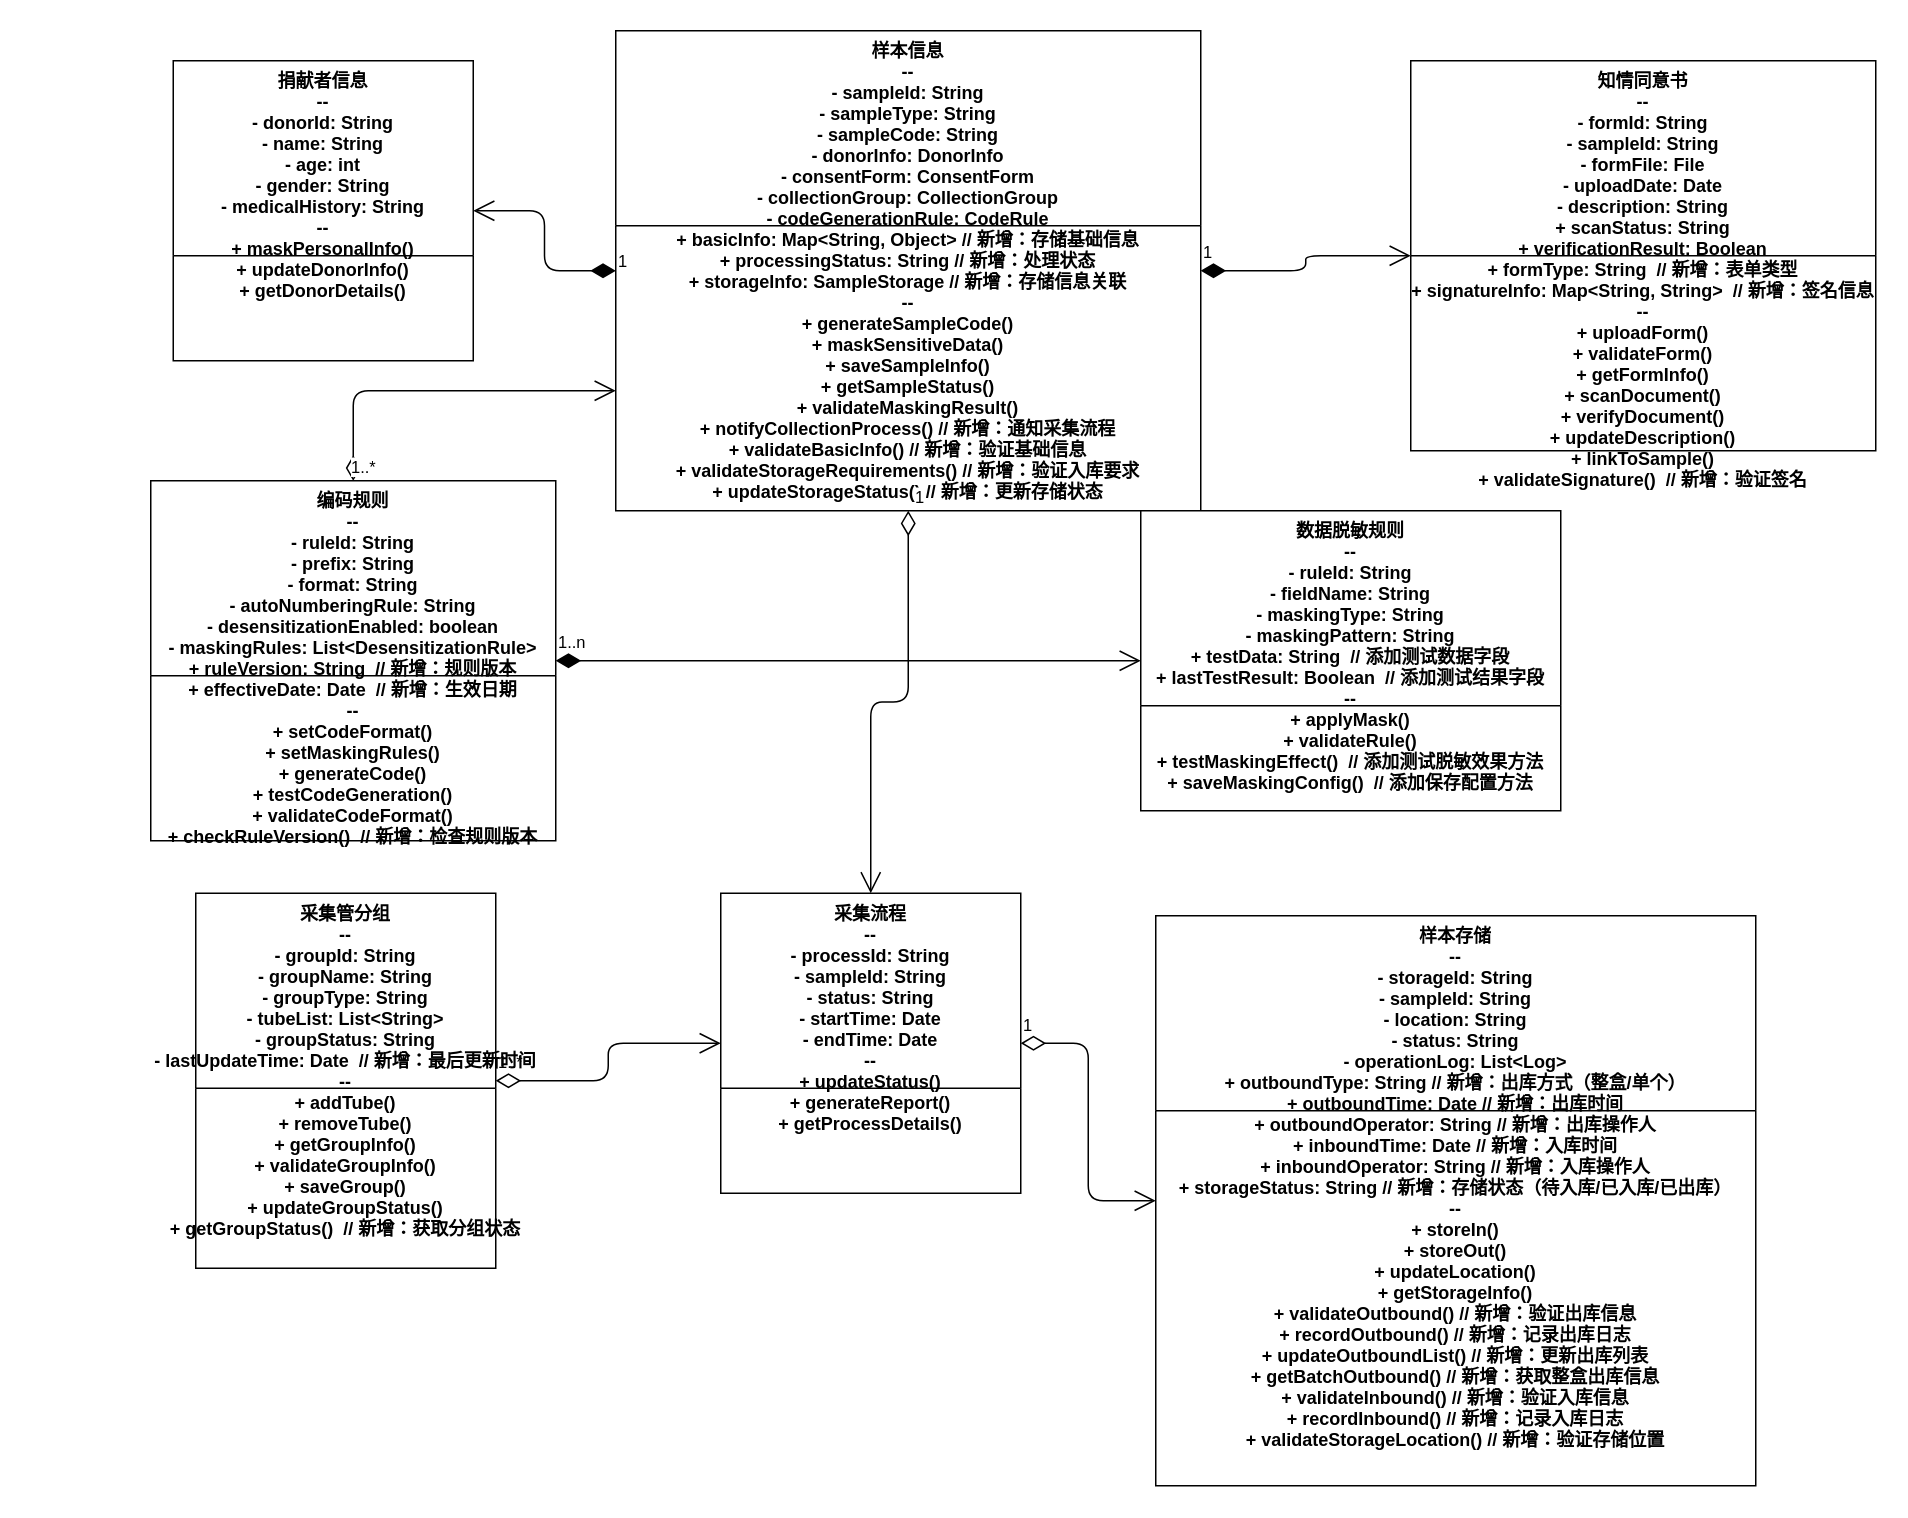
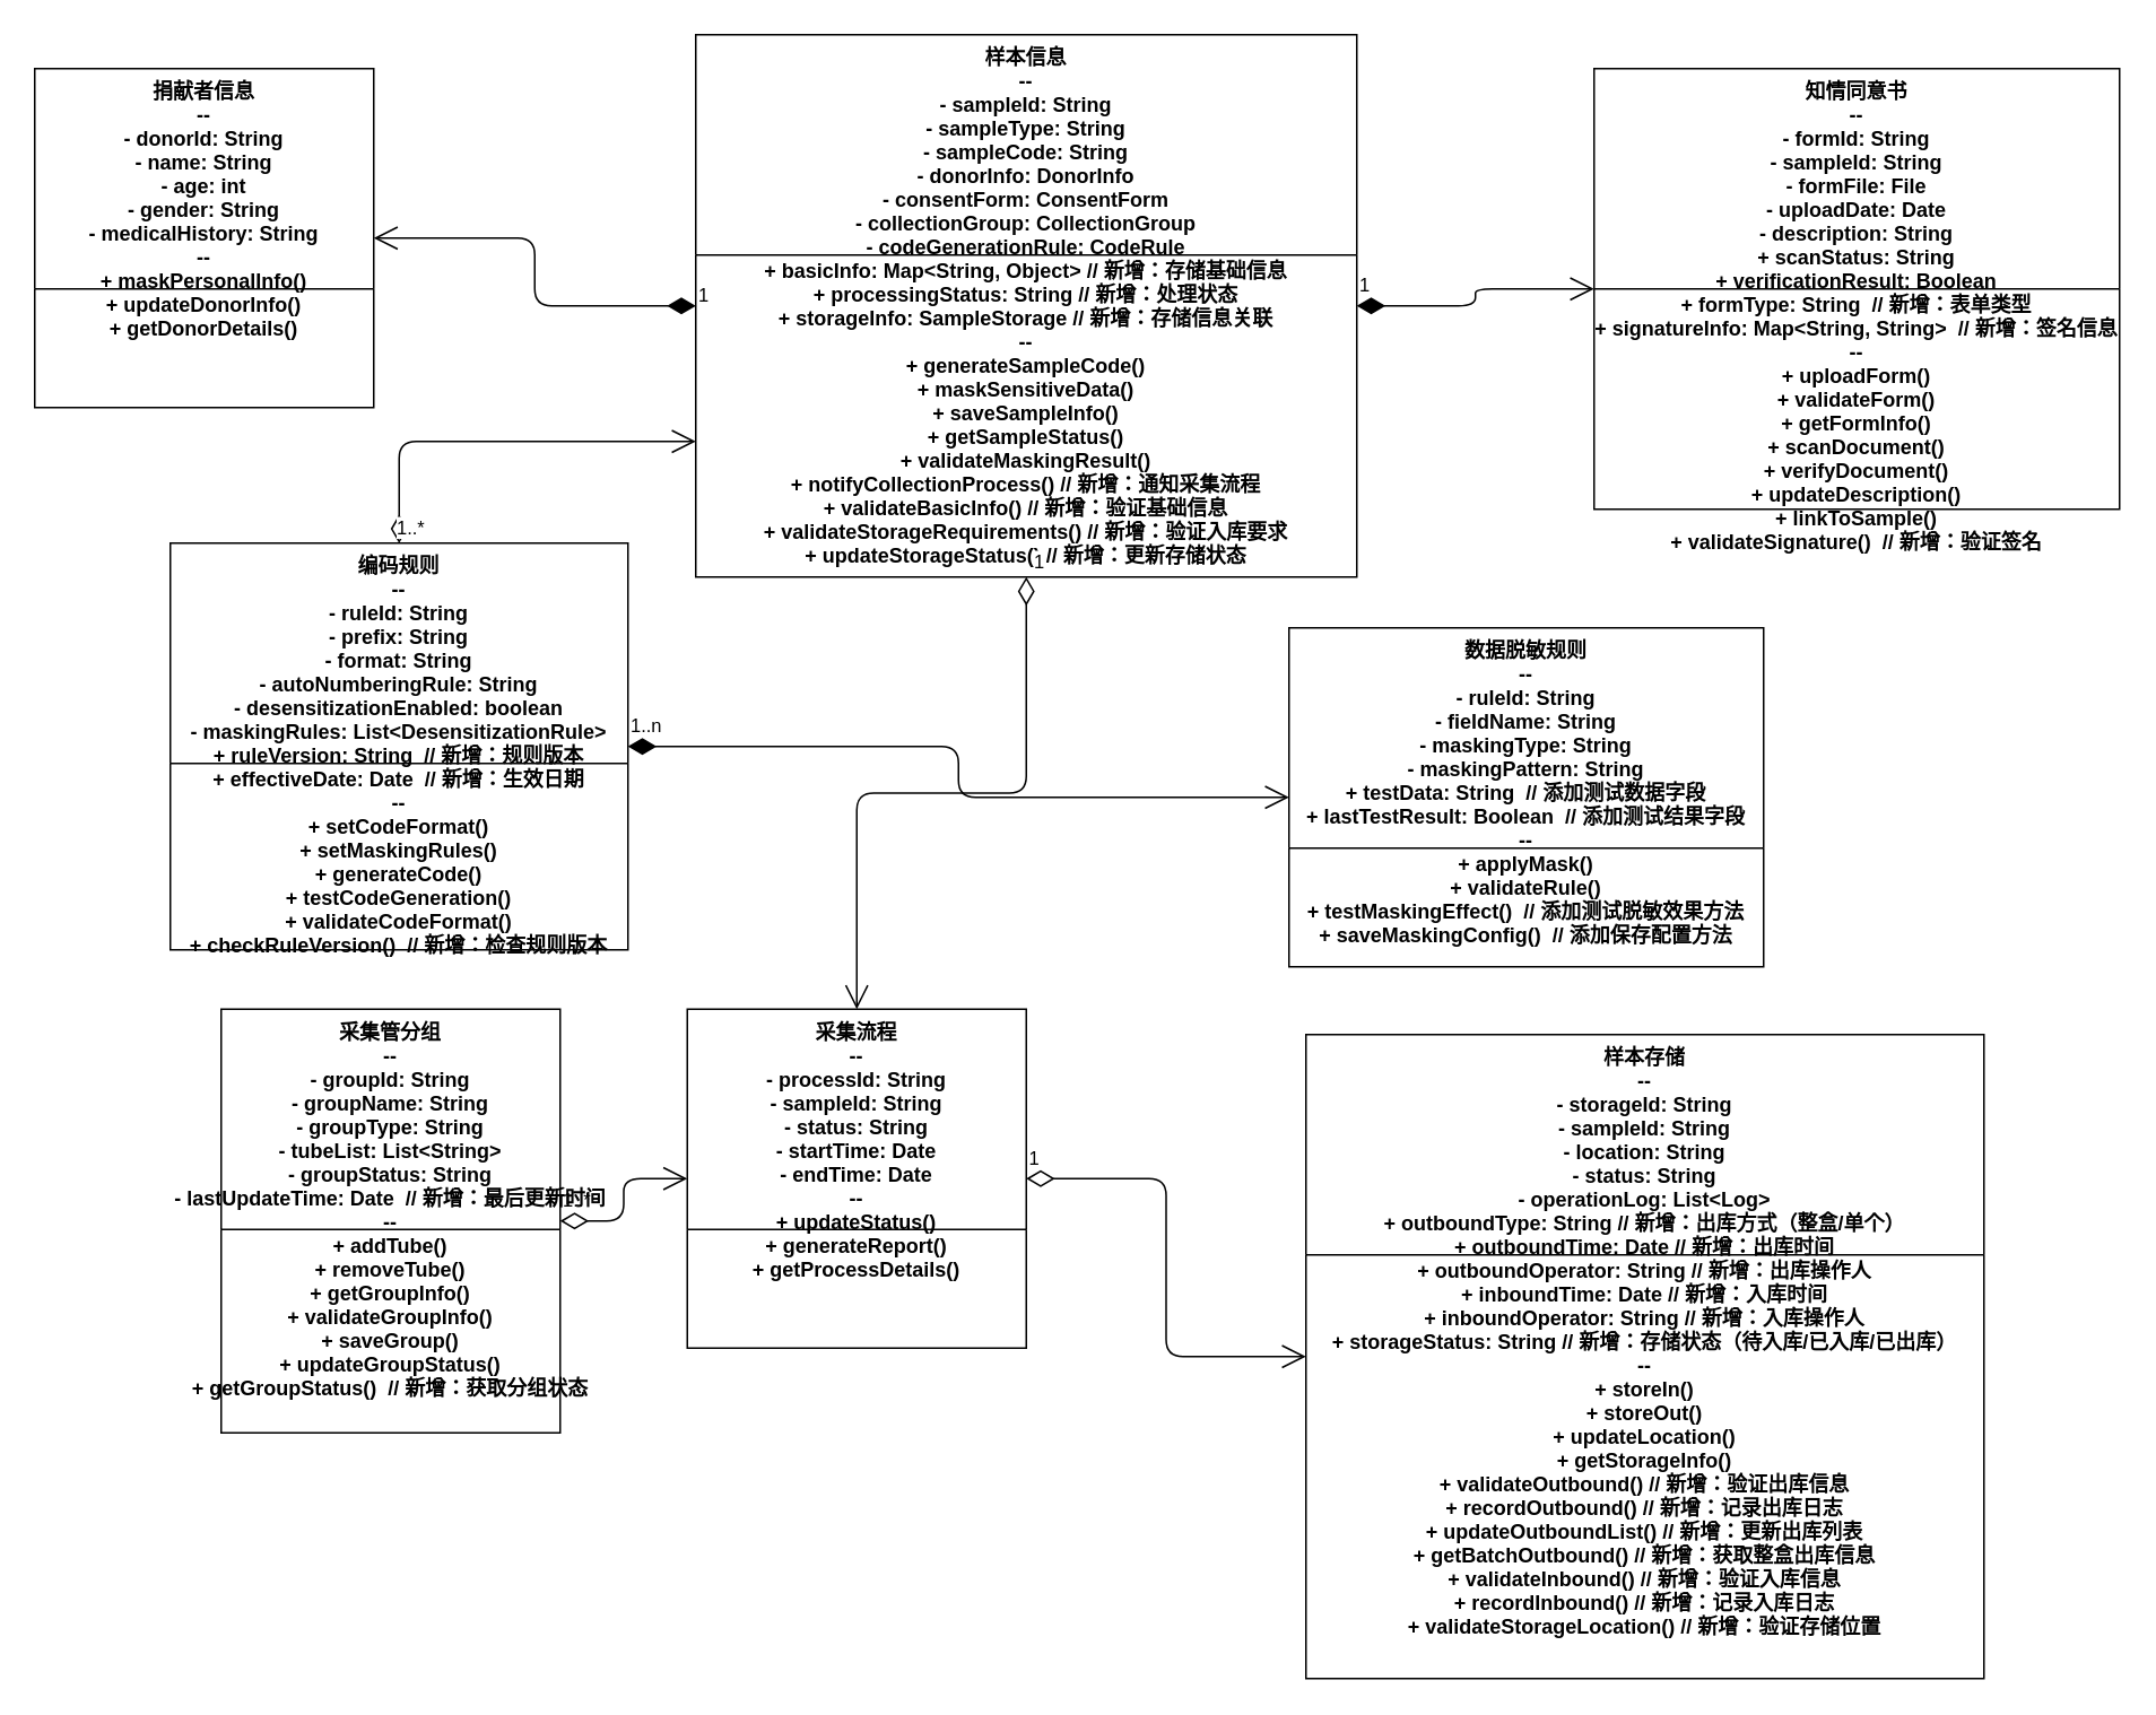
- <mxCell id="3" value="捐献者信息&#10;--&#10;- donorId: String&#10;- name: String&#10;- age: int&#10;- gender: String&#10;- medicalHistory: String&#10;--&#10;+ maskPersonalInfo()&#10;+ updateDonorInfo()&#10;+ getDonorDetails()" style="swimlane;fontStyle=1;align=center;verticalAlign=top;childLayout=stackLayout;horizontal=1;startSize=130;horizontalStack=0;resizeParent=1;resizeParentMax=0;resizeLast=0;collapsible=1;marginBottom=0;" parent="1" vertex="1"><mxGeometry x="115" y="40" width="200" height="200" as="geometry" /></mxCell>
+ <mxCell id="3" value="捐献者信息&#10;--&#10;- donorId: String&#10;- name: String&#10;- age: int&#10;- gender: String&#10;- medicalHistory: String&#10;--&#10;+ maskPersonalInfo()&#10;+ updateDonorInfo()&#10;+ getDonorDetails()" style="swimlane;fontStyle=1;align=center;verticalAlign=top;childLayout=stackLayout;horizontal=1;startSize=130;horizontalStack=0;resizeParent=1;resizeParentMax=0;resizeLast=0;collapsible=1;marginBottom=0;" parent="1" vertex="1"><mxGeometry x="20" y="40" width="200" height="200" as="geometry" /></mxCell>
- <mxCell id="8" value="数据脱敏规则&#10;--&#10;- ruleId: String&#10;- fieldName: String&#10;- maskingType: String&#10;- maskingPattern: String&#10;+ testData: String  // 添加测试数据字段&#10;+ lastTestResult: Boolean  // 添加测试结果字段&#10;--&#10;+ applyMask()&#10;+ validateRule()&#10;+ testMaskingEffect()  // 添加测试脱敏效果方法&#10;+ saveMaskingConfig()  // 添加保存配置方法" style="swimlane;fontStyle=1;align=center;verticalAlign=top;childLayout=stackLayout;horizontal=1;startSize=130;horizontalStack=0;resizeParent=1;resizeParentMax=0;resizeLast=0;collapsible=1;marginBottom=0;" parent="1" vertex="1"><mxGeometry x="760" y="340" width="280" height="200" as="geometry" /></mxCell>
+ <mxCell id="8" value="数据脱敏规则&#10;--&#10;- ruleId: String&#10;- fieldName: String&#10;- maskingType: String&#10;- maskingPattern: String&#10;+ testData: String  // 添加测试数据字段&#10;+ lastTestResult: Boolean  // 添加测试结果字段&#10;--&#10;+ applyMask()&#10;+ validateRule()&#10;+ testMaskingEffect()  // 添加测试脱敏效果方法&#10;+ saveMaskingConfig()  // 添加保存配置方法" style="swimlane;fontStyle=1;align=center;verticalAlign=top;childLayout=stackLayout;horizontal=1;startSize=130;horizontalStack=0;resizeParent=1;resizeParentMax=0;resizeLast=0;collapsible=1;marginBottom=0;" parent="1" vertex="1"><mxGeometry x="760" y="370" width="280" height="200" as="geometry" /></mxCell>
- <mxCell id="5" value="采集流程&#10;--&#10;- processId: String&#10;- sampleId: String&#10;- status: String&#10;- startTime: Date&#10;- endTime: Date&#10;--&#10;+ updateStatus()&#10;+ generateReport()&#10;+ getProcessDetails()" style="swimlane;fontStyle=1;align=center;verticalAlign=top;childLayout=stackLayout;horizontal=1;startSize=130;horizontalStack=0;resizeParent=1;resizeParentMax=0;resizeLast=0;collapsible=1;marginBottom=0;" parent="1" vertex="1"><mxGeometry x="480" y="595" width="200" height="200" as="geometry" /></mxCell>
+ <mxCell id="5" value="采集流程&#10;--&#10;- processId: String&#10;- sampleId: String&#10;- status: String&#10;- startTime: Date&#10;- endTime: Date&#10;--&#10;+ updateStatus()&#10;+ generateReport()&#10;+ getProcessDetails()" style="swimlane;fontStyle=1;align=center;verticalAlign=top;childLayout=stackLayout;horizontal=1;startSize=130;horizontalStack=0;resizeParent=1;resizeParentMax=0;resizeLast=0;collapsible=1;marginBottom=0;" parent="1" vertex="1"><mxGeometry x="405" y="595" width="200" height="200" as="geometry" /></mxCell>
